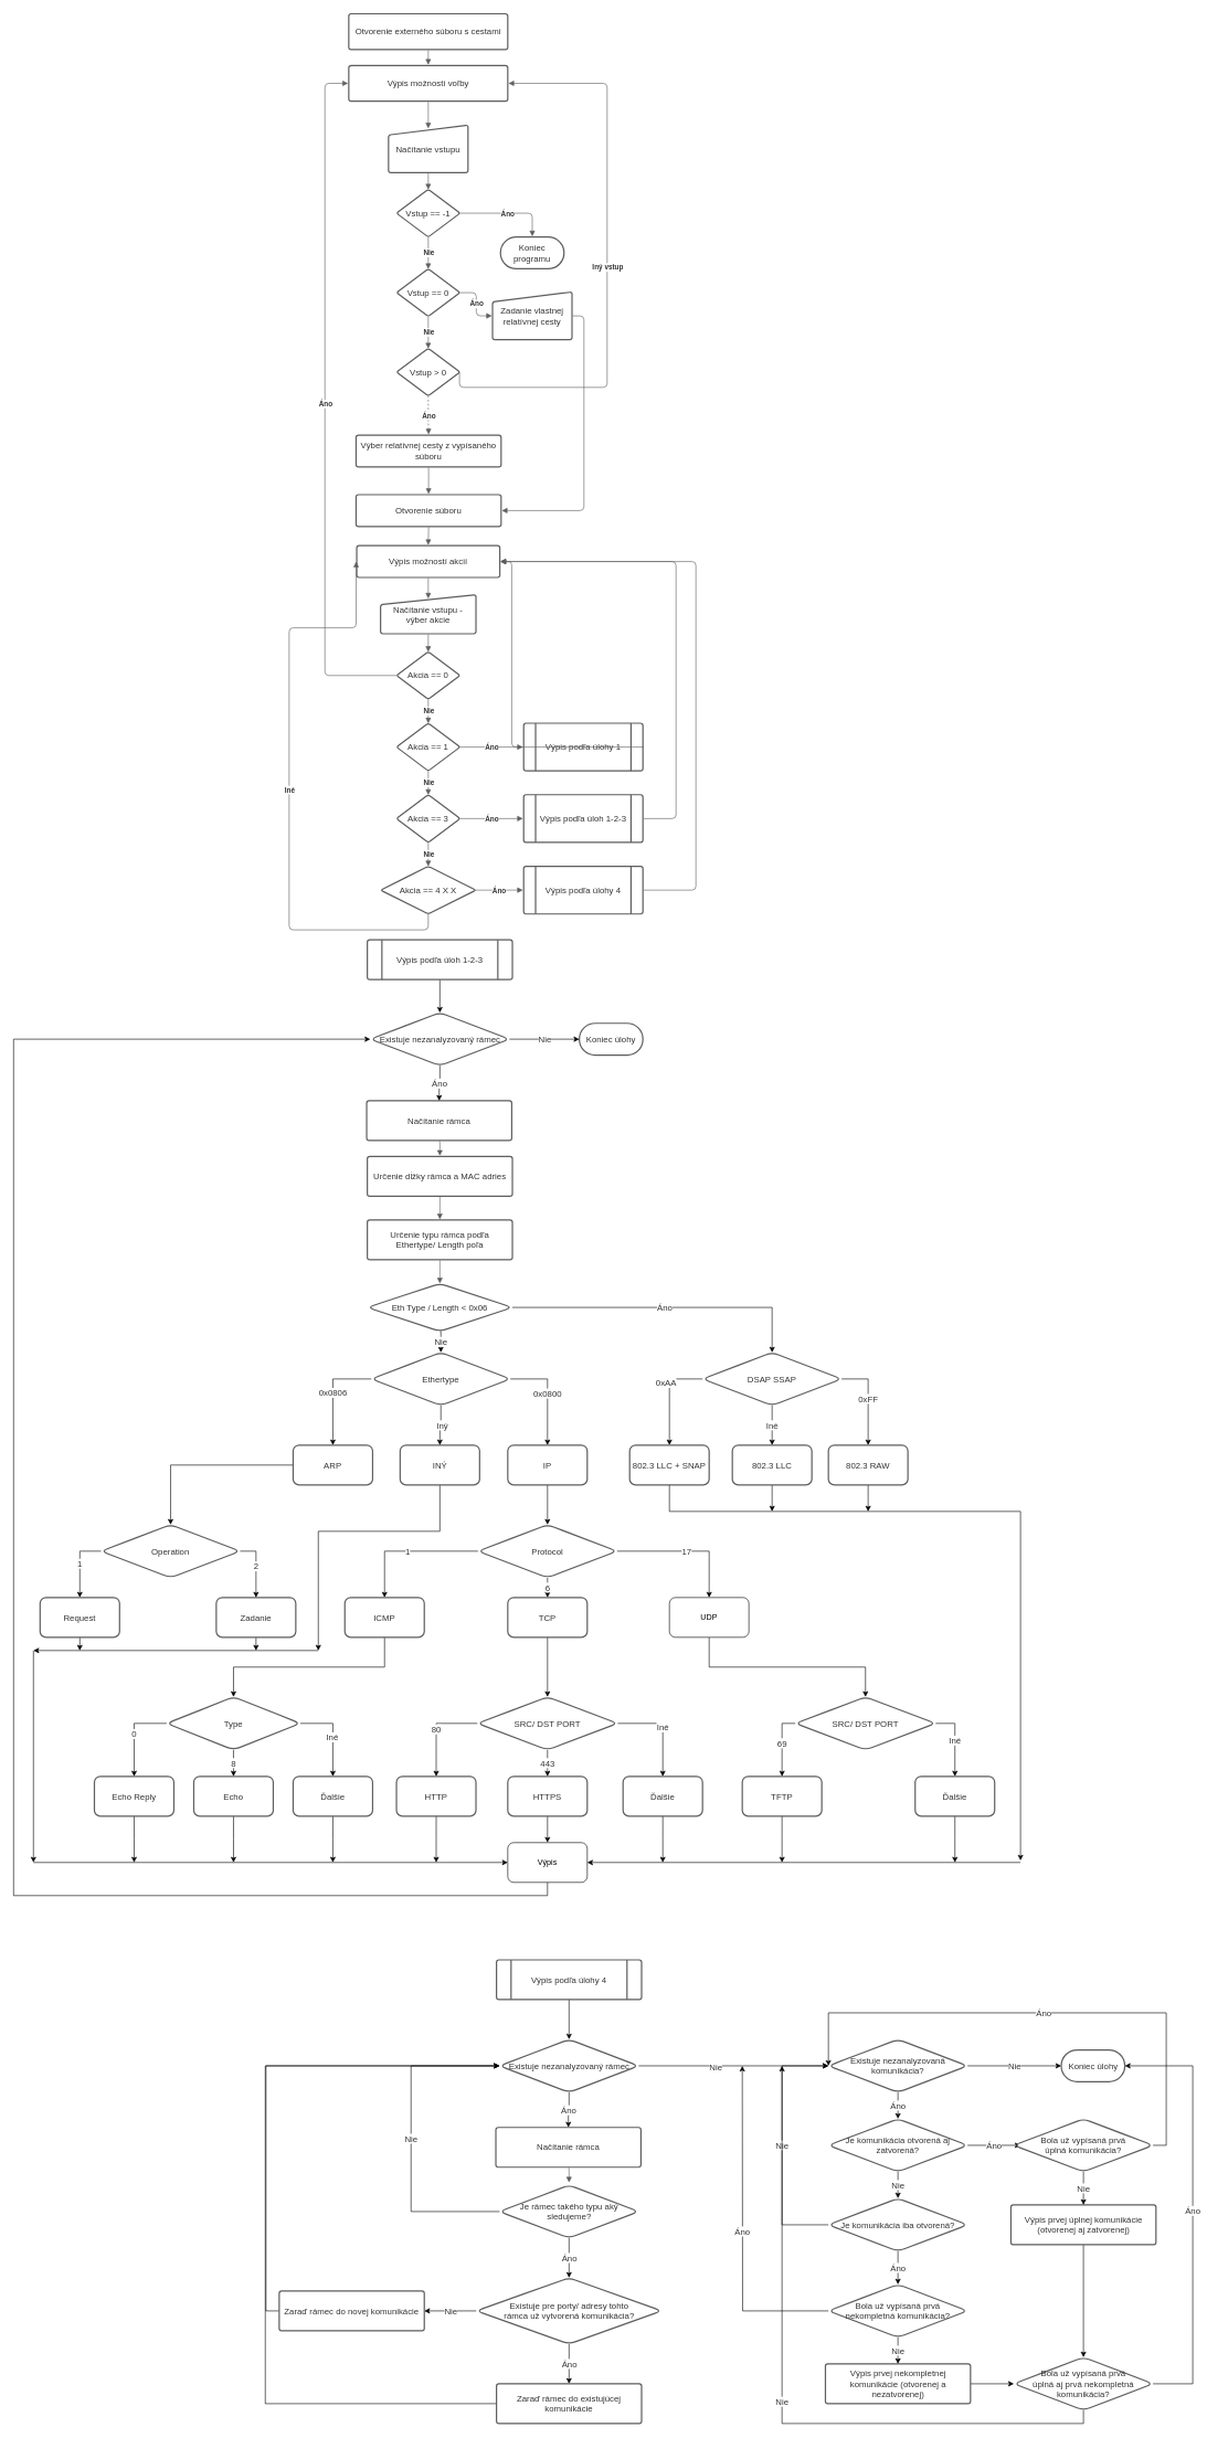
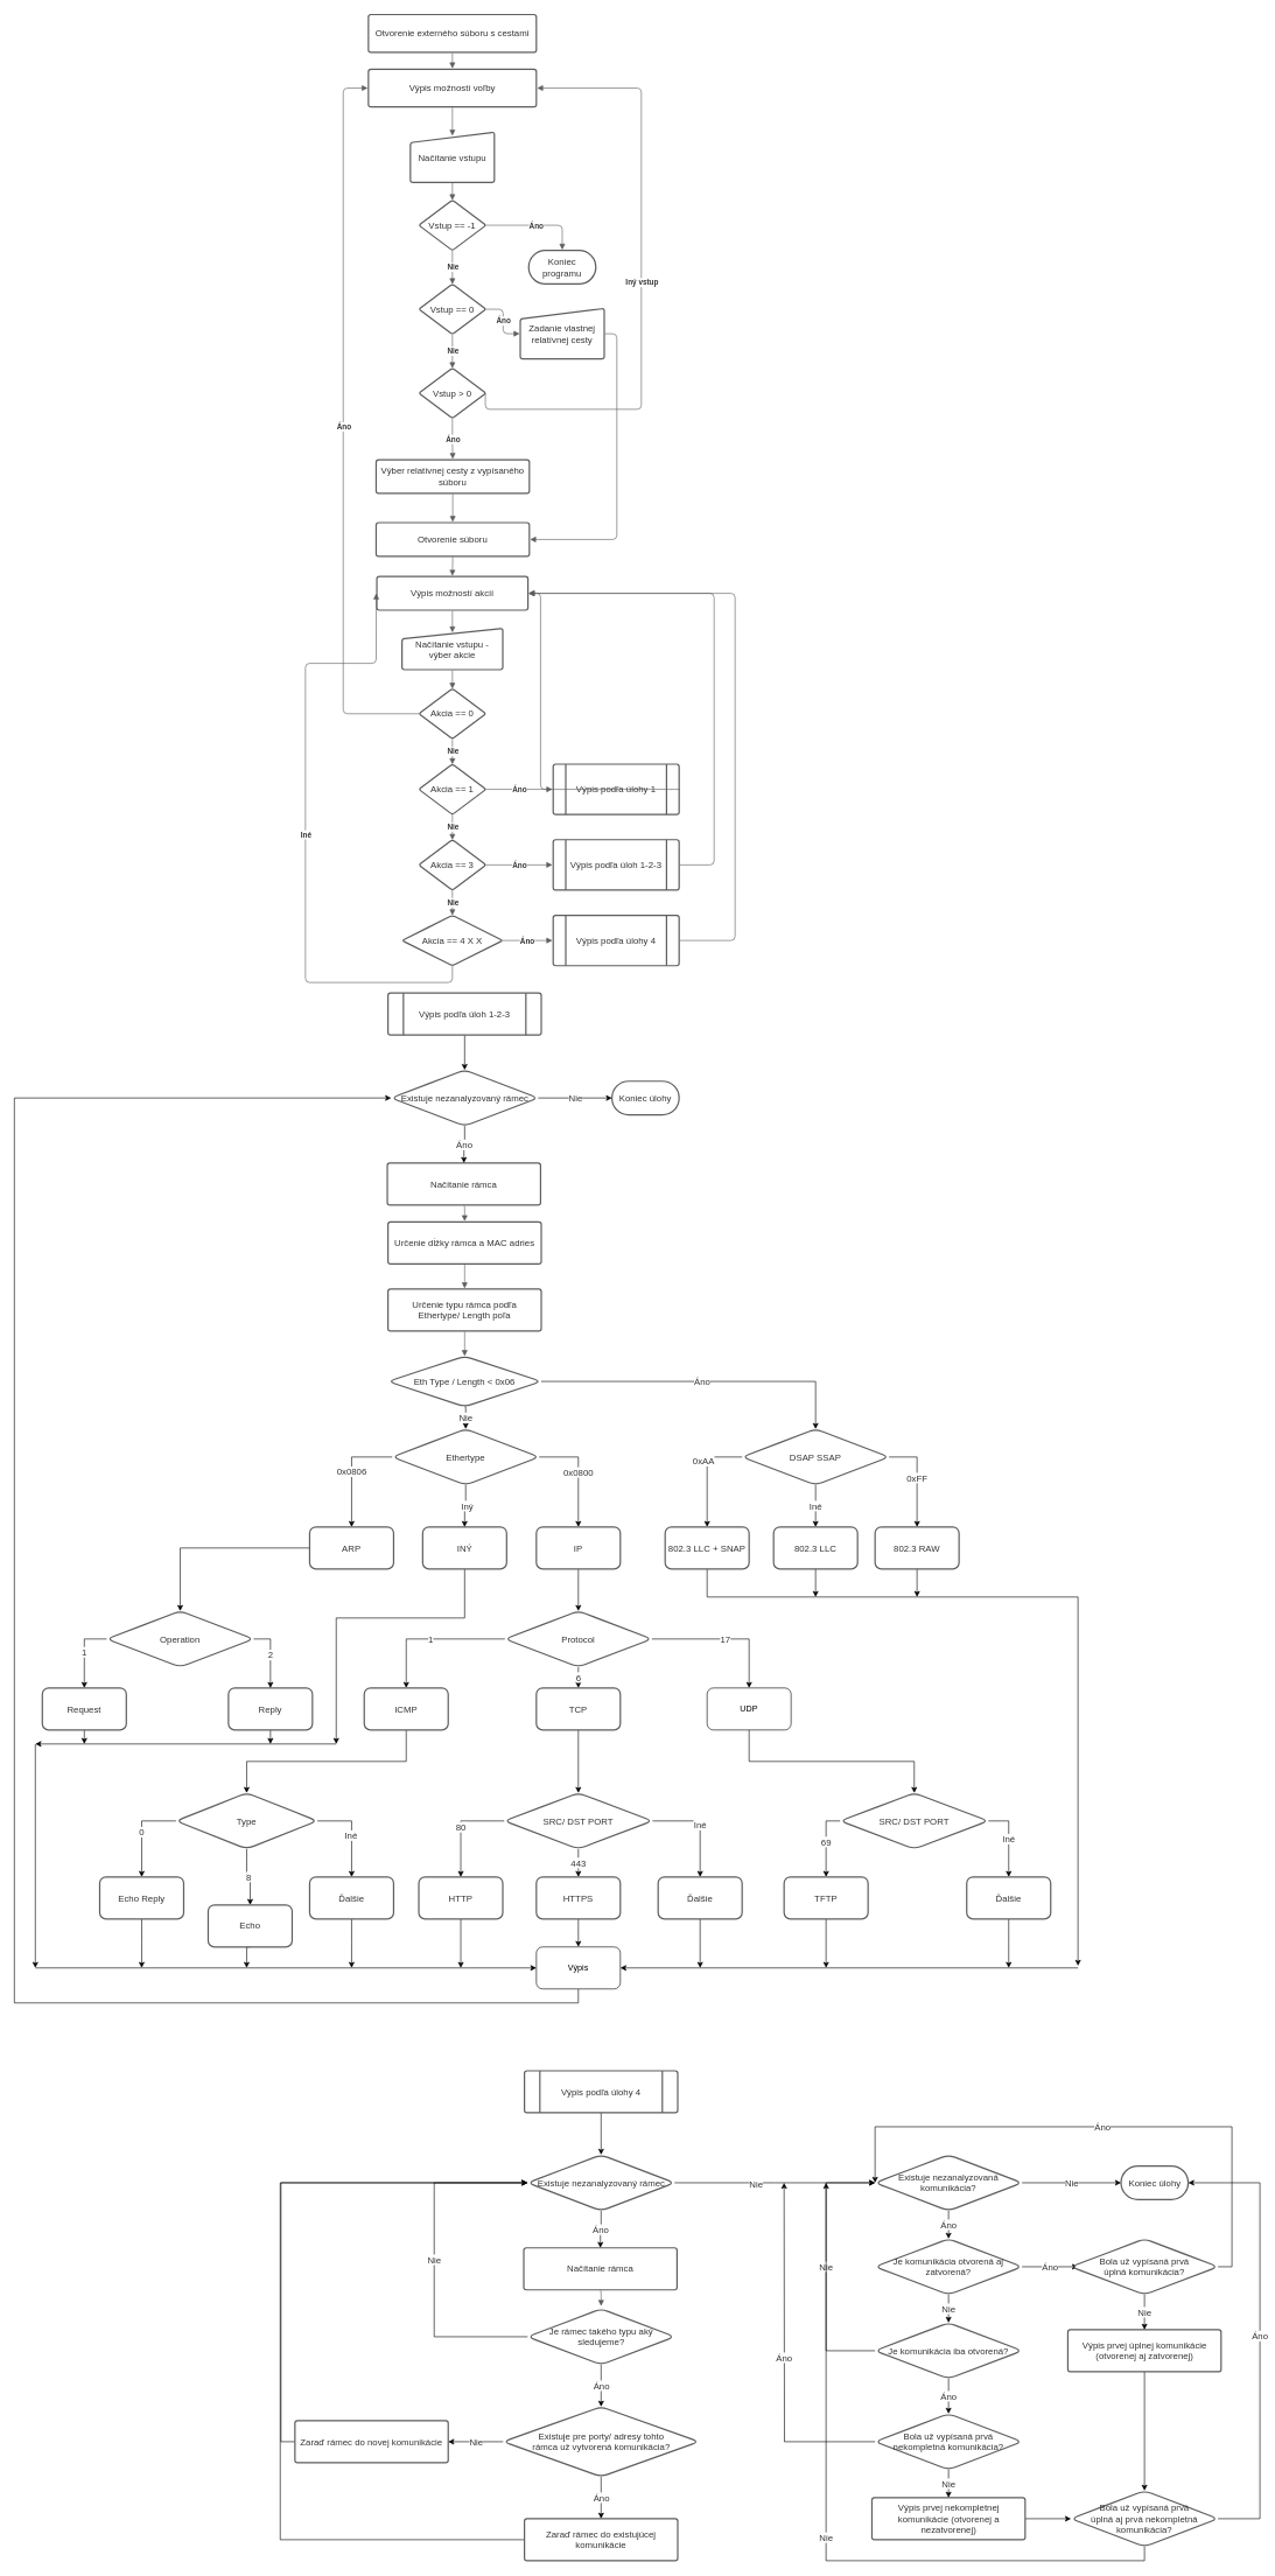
- <mxCell id="20" value="" style="html=1;jettySize=18;whiteSpace=wrap;fontSize=10;fontColor=#333333;fontStyle=1;strokeColor=#5E5E5E;rounded=1;arcSize=12;edgeStyle=orthogonalEdgeStyle;startArrow=none;endArrow=block;endFill=1;exitX=0.5;exitY=0.994;exitPerimeter=0;entryX=0.5;entryY=-0.019;entryPerimeter=0;dashed=1;" edge="1" parent="1" source="16" target="19"><mxGeometry width="100" height="100" relative="1" as="geometry"><Array as="points" /></mxGeometry></mxCell>
+ <mxCell id="20" value="" style="html=1;jettySize=18;whiteSpace=wrap;fontSize=10;fontColor=#333333;fontStyle=1;strokeColor=#5E5E5E;rounded=1;arcSize=12;edgeStyle=orthogonalEdgeStyle;startArrow=none;;endArrow=block;endFill=1;;exitX=0.5;exitY=0.994;exitPerimeter=0;entryX=0.5;entryY=-0.019;entryPerimeter=0;" edge="1" parent="1" source="16" target="19"><mxGeometry width="100" height="100" relative="1" as="geometry"><Array as="points" /></mxGeometry></mxCell>
- <mxCell id="101" value="Zadanie" style="rounded=1;whiteSpace=wrap;html=1;strokeColor=#5e5e5e;strokeWidth=2;fontSize=13;fontColor=#333333;" vertex="1" parent="1"><mxGeometry x="326" y="2411" width="120" height="60" as="geometry" /></mxCell>
+ <mxCell id="101" value="Reply" style="rounded=1;whiteSpace=wrap;html=1;strokeColor=#5e5e5e;strokeWidth=2;fontSize=13;fontColor=#333333;" vertex="1" parent="1"><mxGeometry x="326" y="2411" width="120" height="60" as="geometry" /></mxCell>
- <mxCell id="132" value="Echo" style="rounded=1;whiteSpace=wrap;html=1;strokeColor=#5e5e5e;strokeWidth=2;fontSize=13;fontColor=#333333;" vertex="1" parent="1"><mxGeometry x="292" y="2681" width="120" height="60" as="geometry" /></mxCell>
+ <mxCell id="132" value="Echo" style="rounded=1;whiteSpace=wrap;html=1;strokeColor=#5e5e5e;strokeWidth=2;fontSize=13;fontColor=#333333;" vertex="1" parent="1"><mxGeometry x="297" y="2721" width="120" height="60" as="geometry" /></mxCell>
